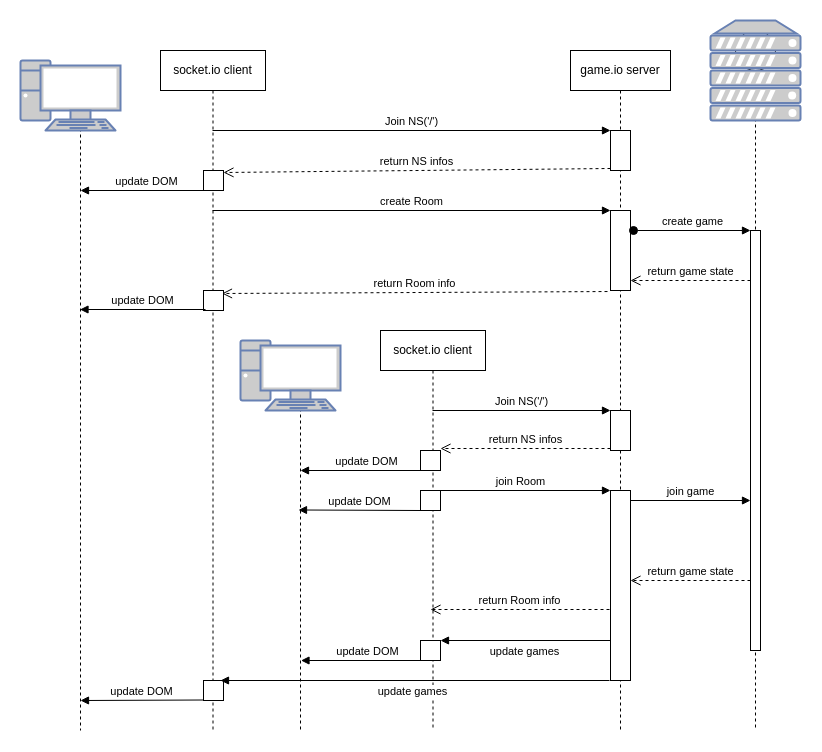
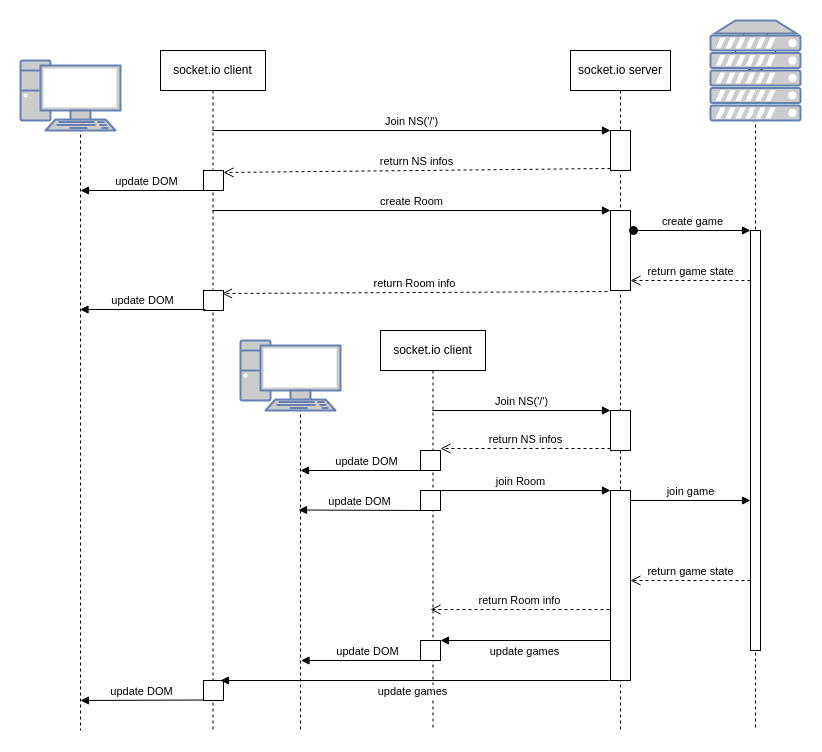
- <mxCell id="8" value="game.io server" style="shape=umlLifeline;perimeter=lifelinePerimeter;whiteSpace=wrap;html=1;container=1;collapsible=0;recursiveResize=0;outlineConnect=0;" vertex="1" parent="1"><mxGeometry x="570" y="50" width="100" height="680" as="geometry" /></mxCell>
+ <mxCell id="8" value="socket.io server" style="shape=umlLifeline;perimeter=lifelinePerimeter;whiteSpace=wrap;html=1;container=1;collapsible=0;recursiveResize=0;outlineConnect=0;" vertex="1" parent="1"><mxGeometry x="570" y="50" width="100" height="680" as="geometry" /></mxCell>
